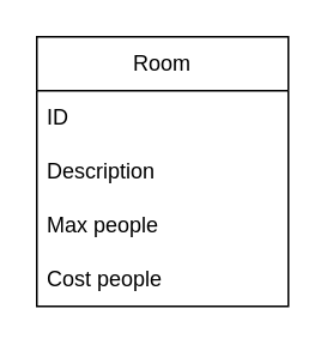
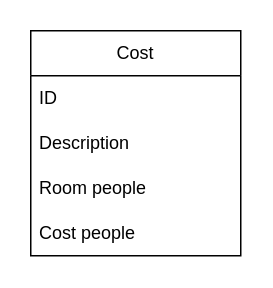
- <mxCell id="2" value="Room" style="swimlane;fontStyle=0;childLayout=stackLayout;horizontal=1;startSize=30;horizontalStack=0;resizeParent=1;resizeParentMax=0;resizeLast=0;collapsible=1;marginBottom=0;whiteSpace=wrap;html=1;swimlaneLine=1;" vertex="1" parent="1"><mxGeometry x="20" y="20" width="140" height="150" as="geometry"><mxRectangle x="300" y="340" width="70" height="30" as="alternateBounds" /></mxGeometry></mxCell>
+ <mxCell id="2" value="Cost" style="swimlane;fontStyle=0;childLayout=stackLayout;horizontal=1;startSize=30;horizontalStack=0;resizeParent=1;resizeParentMax=0;resizeLast=0;collapsible=1;marginBottom=0;whiteSpace=wrap;html=1;swimlaneLine=1;" vertex="1" parent="1"><mxGeometry x="20" y="20" width="140" height="150" as="geometry"><mxRectangle x="300" y="340" width="70" height="30" as="alternateBounds" /></mxGeometry></mxCell>
- <mxCell id="5" value="Max people" style="text;strokeColor=none;fillColor=none;align=left;verticalAlign=middle;spacingLeft=4;spacingRight=4;overflow=hidden;points=[[0,0.5],[1,0.5]];portConstraint=eastwest;rotatable=0;whiteSpace=wrap;html=1;" vertex="1" parent="2"><mxGeometry y="90" width="140" height="30" as="geometry" /></mxCell>
+ <mxCell id="5" value="Room people" style="text;strokeColor=none;fillColor=none;align=left;verticalAlign=middle;spacingLeft=4;spacingRight=4;overflow=hidden;points=[[0,0.5],[1,0.5]];portConstraint=eastwest;rotatable=0;whiteSpace=wrap;html=1;" vertex="1" parent="2"><mxGeometry y="90" width="140" height="30" as="geometry" /></mxCell>
